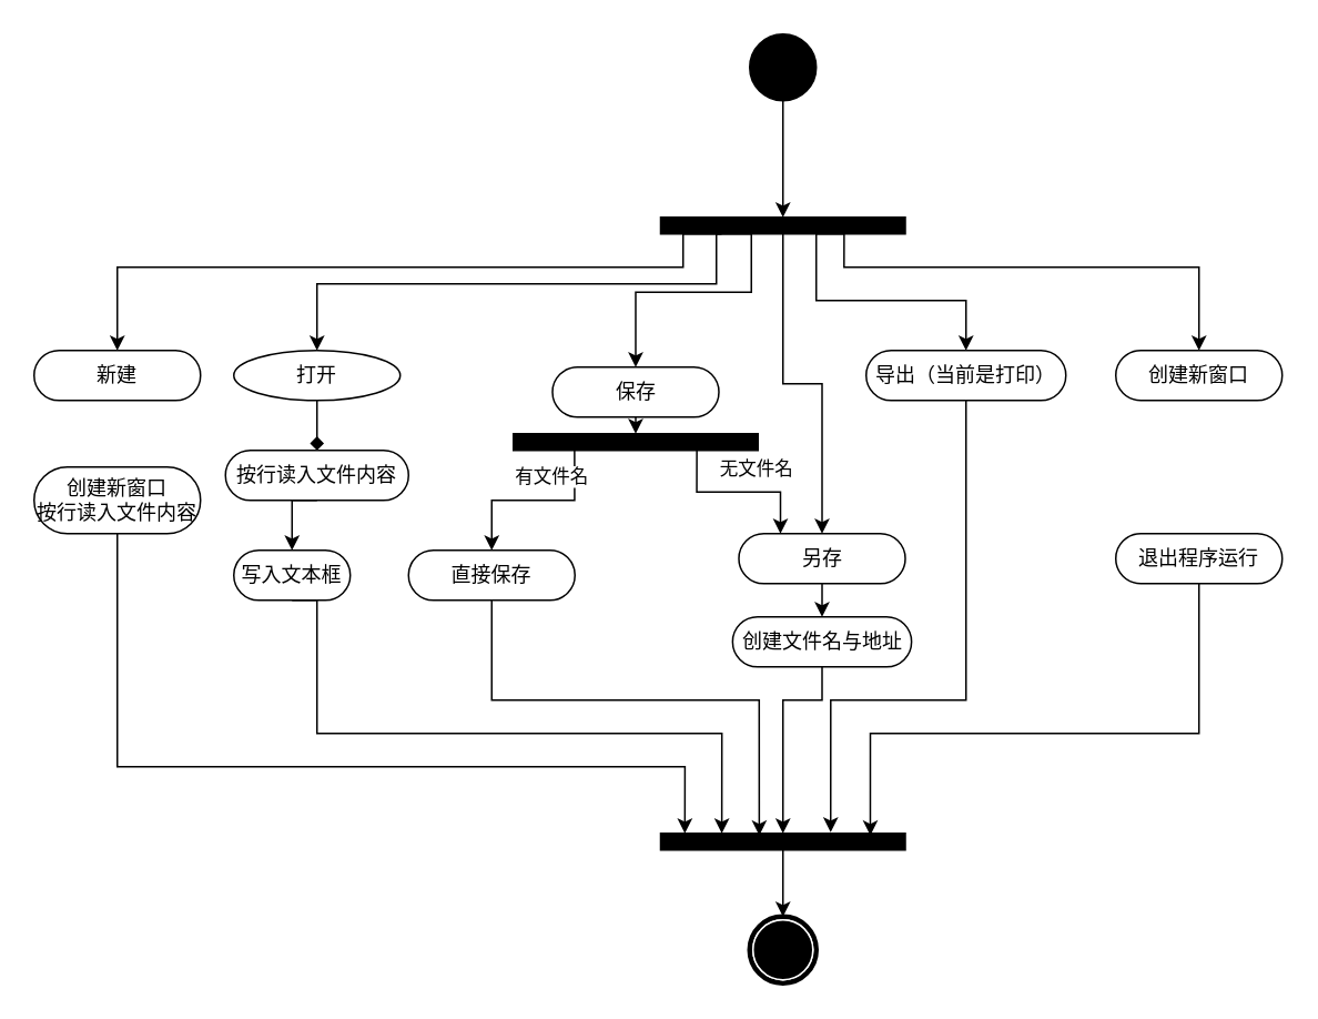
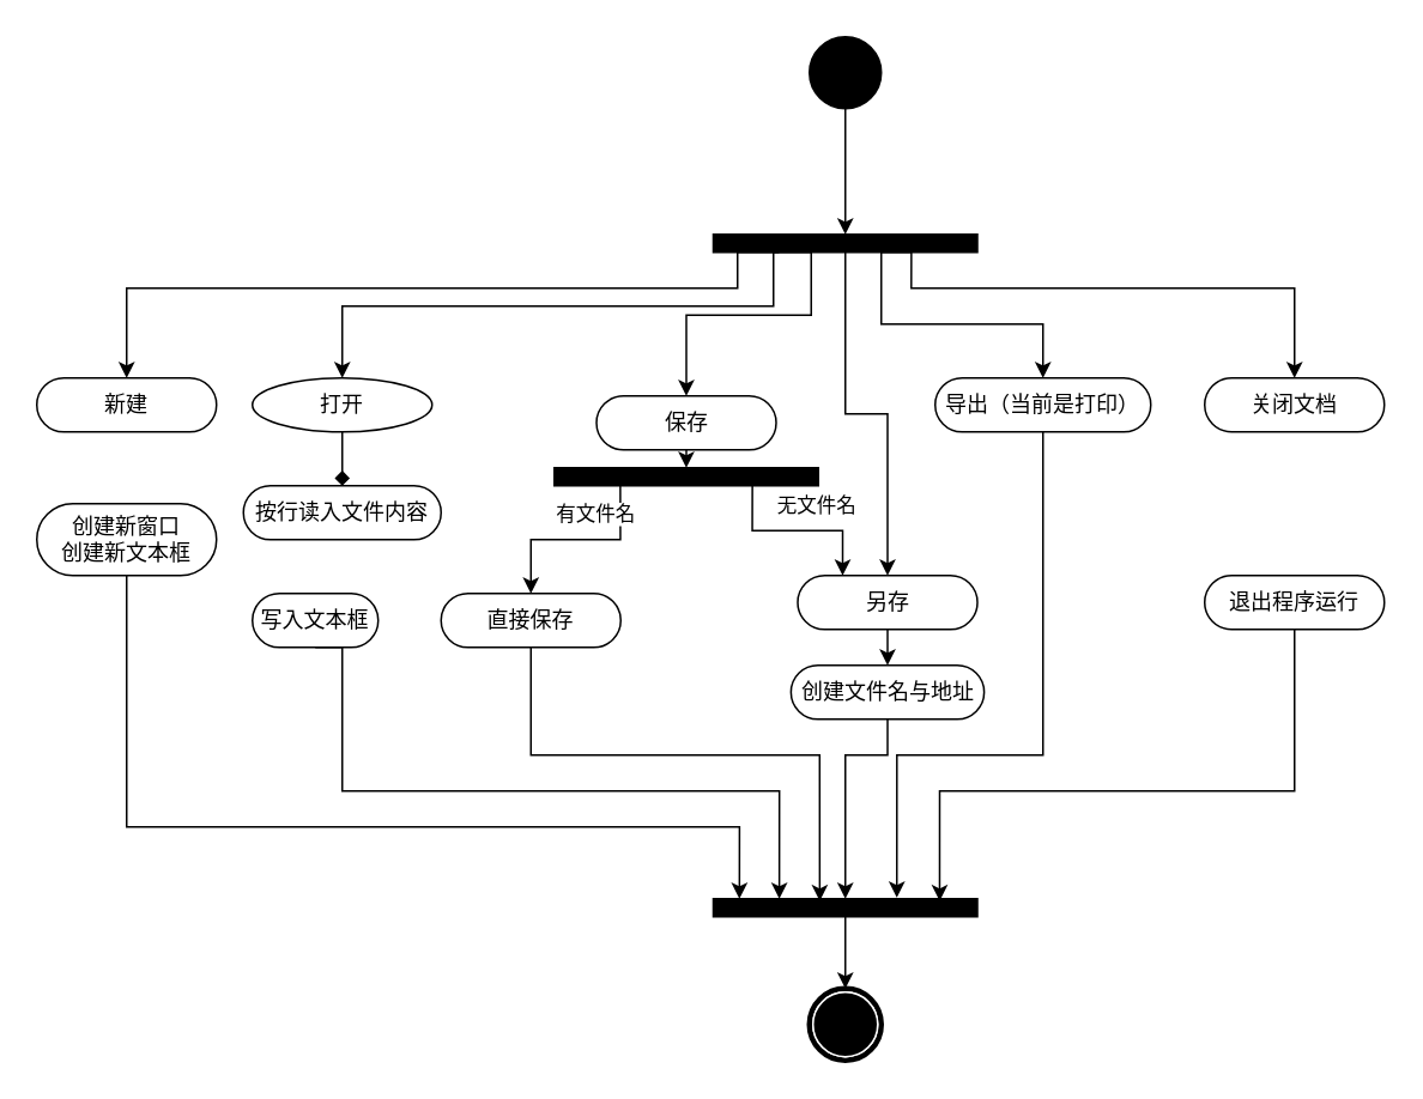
- <mxCell id="19" value="创建新窗口" style="rounded=1;whiteSpace=wrap;html=1;shadow=0;comic=0;labelBackgroundColor=none;strokeWidth=1;fontFamily=Verdana;fontSize=12;align=center;arcSize=50;" vertex="1" parent="1"><mxGeometry x="670" y="210" width="100" height="30" as="geometry" /></mxCell>
+ <mxCell id="19" value="关闭文档" style="rounded=1;whiteSpace=wrap;html=1;shadow=0;comic=0;labelBackgroundColor=none;strokeWidth=1;fontFamily=Verdana;fontSize=12;align=center;arcSize=50;" vertex="1" parent="1"><mxGeometry x="670" y="210" width="100" height="30" as="geometry" /></mxCell>
- <mxCell id="32" value="创建新窗口&lt;br&gt;按行读入文件内容" style="rounded=1;whiteSpace=wrap;html=1;shadow=0;comic=0;labelBackgroundColor=none;strokeWidth=1;fontFamily=Verdana;fontSize=12;align=center;arcSize=50;" vertex="1" parent="1"><mxGeometry x="20" y="280" width="100" height="40" as="geometry" /></mxCell>
+ <mxCell id="32" value="创建新窗口&lt;br&gt;创建新文本框" style="rounded=1;whiteSpace=wrap;html=1;shadow=0;comic=0;labelBackgroundColor=none;strokeWidth=1;fontFamily=Verdana;fontSize=12;align=center;arcSize=50;" vertex="1" parent="1"><mxGeometry x="20" y="280" width="100" height="40" as="geometry" /></mxCell>
- <mxCell id="33" style="edgeStyle=orthogonalEdgeStyle;rounded=0;orthogonalLoop=1;jettySize=auto;html=1;exitX=0.5;exitY=1;exitDx=0;exitDy=0;entryX=0.5;entryY=0;entryDx=0;entryDy=0;" edge="1" parent="1" source="34" target="36"><mxGeometry relative="1" as="geometry" /></mxCell>
